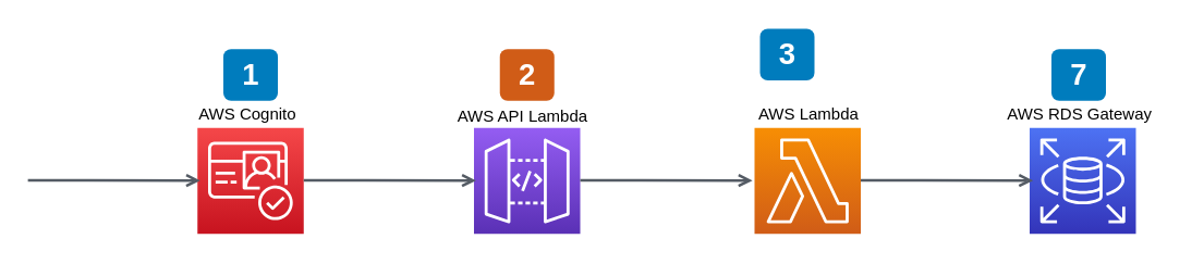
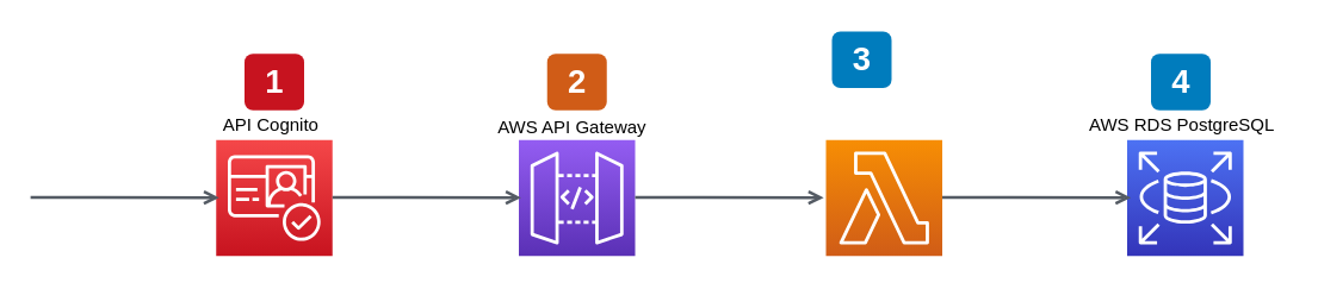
- <mxCell id="2" value="1" style="rounded=1;whiteSpace=wrap;html=1;fillColor=#007CBD;strokeColor=none;fontColor=#FFFFFF;fontStyle=1;fontSize=22;" parent="1" vertex="1"><mxGeometry x="163.5" y="35.5" width="40" height="38" as="geometry" /></mxCell>
+ <mxCell id="2" value="1" style="rounded=1;whiteSpace=wrap;html=1;fillColor=#c7131f;strokeColor=none;fontColor=#FFFFFF;fontStyle=1;fontSize=22;" parent="1" vertex="1"><mxGeometry x="163.5" y="35.5" width="40" height="38" as="geometry" /></mxCell>
- <mxCell id="5" value="7" style="rounded=1;whiteSpace=wrap;html=1;fillColor=#007CBD;strokeColor=none;fontColor=#FFFFFF;fontStyle=1;fontSize=22;" parent="1" vertex="1"><mxGeometry x="771.5" y="35.5" width="40" height="38" as="geometry" /></mxCell>
+ <mxCell id="5" value="4" style="rounded=1;whiteSpace=wrap;html=1;fillColor=#007CBD;strokeColor=none;fontColor=#FFFFFF;fontStyle=1;fontSize=22;" parent="1" vertex="1"><mxGeometry x="771.5" y="35.5" width="40" height="38" as="geometry" /></mxCell>
- <mxCell id="16" value="AWS Lambda" style="text;html=1;align=center;verticalAlign=middle;resizable=0;points=[];autosize=1;strokeColor=none;fillColor=none;" vertex="1" parent="1"><mxGeometry x="547.5" y="73.5" width="90" height="20" as="geometry" /></mxCell>
- <mxCell id="11" value="AWS Cognito" style="text;html=1;align=center;verticalAlign=middle;resizable=0;points=[];autosize=1;strokeColor=none;fillColor=none;" vertex="1" parent="1"><mxGeometry x="135.5" y="73.5" width="90" height="20" as="geometry" /></mxCell>
+ <mxCell id="11" value="API Cognito" style="text;html=1;align=center;verticalAlign=middle;resizable=0;points=[];autosize=1;strokeColor=none;fillColor=none;" vertex="1" parent="1"><mxGeometry x="135.5" y="73.5" width="90" height="20" as="geometry" /></mxCell>
- <mxCell id="18" value="AWS RDS Gateway" style="text;html=1;align=center;verticalAlign=middle;resizable=0;points=[];autosize=1;strokeColor=none;fillColor=none;" vertex="1" parent="1"><mxGeometry x="721.5" y="73.5" width="140" height="20" as="geometry" /></mxCell>
+ <mxCell id="18" value="AWS RDS PostgreSQL" style="text;html=1;align=center;verticalAlign=middle;resizable=0;points=[];autosize=1;strokeColor=none;fillColor=none;" vertex="1" parent="1"><mxGeometry x="721.5" y="73.5" width="140" height="20" as="geometry" /></mxCell>
- <mxCell id="14" value="AWS API Lambda" style="text;html=1;align=center;verticalAlign=middle;resizable=0;points=[];autosize=1;strokeColor=none;fillColor=none;" vertex="1" parent="1"><mxGeometry x="322.5" y="74.5" width="120" height="20" as="geometry" /></mxCell>
+ <mxCell id="14" value="AWS API Gateway" style="text;html=1;align=center;verticalAlign=middle;resizable=0;points=[];autosize=1;strokeColor=none;fillColor=none;" vertex="1" parent="1"><mxGeometry x="322.5" y="74.5" width="120" height="20" as="geometry" /></mxCell>
